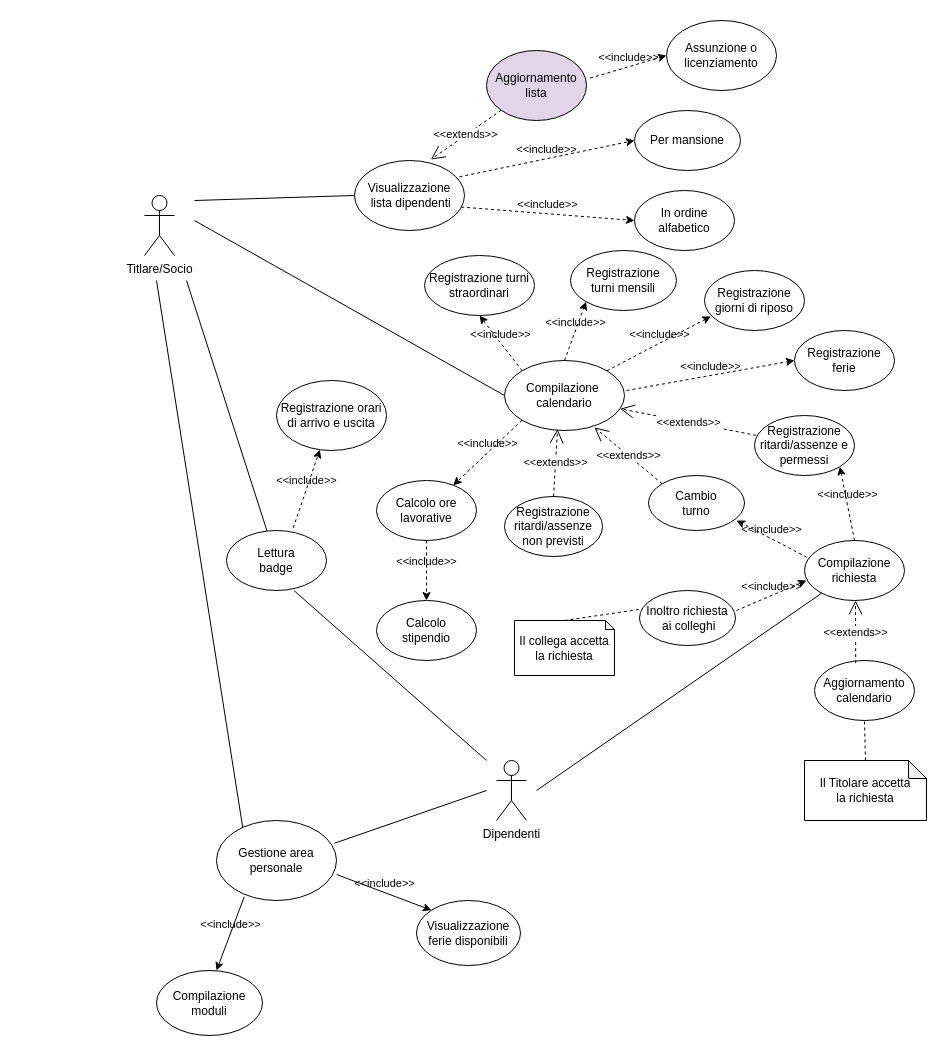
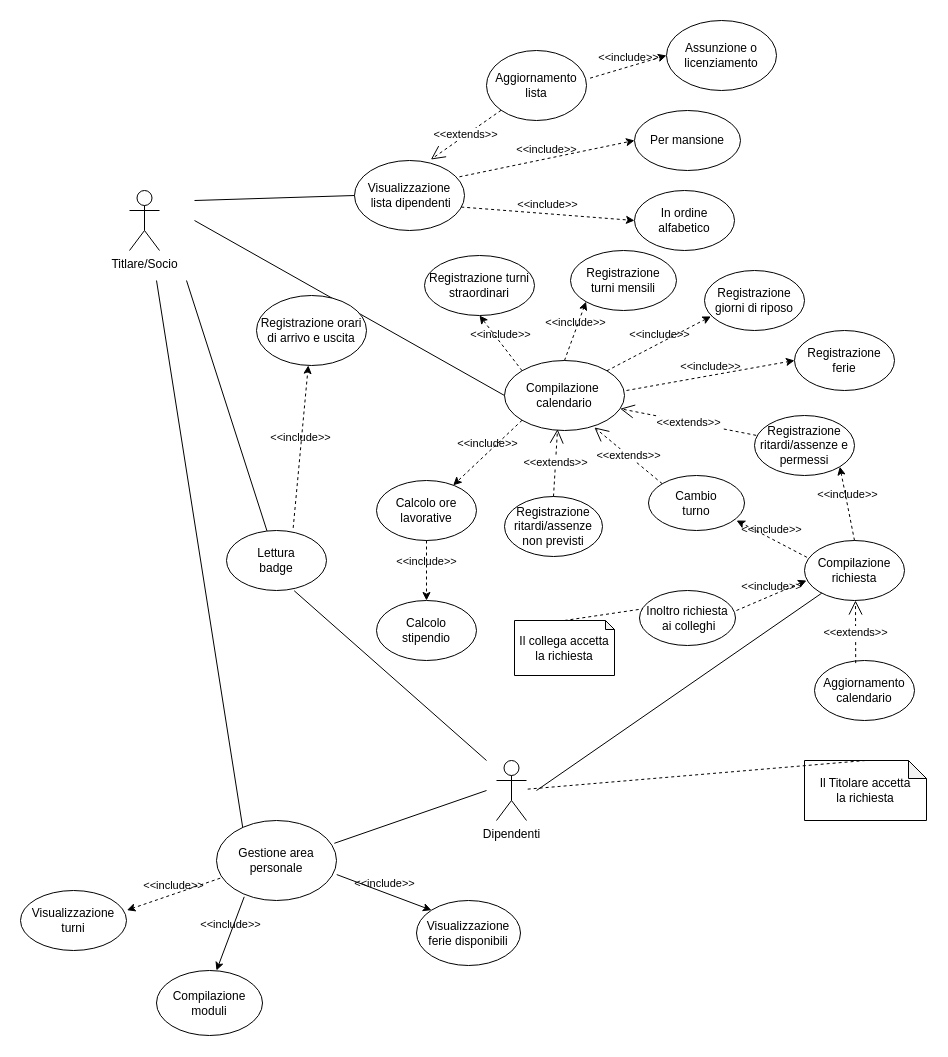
- <mxCell id="28" value="Aggiornamento&lt;br&gt;lista" style="ellipse;whiteSpace=wrap;html=1;fillColor=#e1d5e7;" parent="1" vertex="1"><mxGeometry x="486" y="50" width="100" height="70" as="geometry" /></mxCell>
+ <mxCell id="28" value="Aggiornamento&lt;br&gt;lista" style="ellipse;whiteSpace=wrap;html=1;" parent="1" vertex="1"><mxGeometry x="486" y="50" width="100" height="70" as="geometry" /></mxCell>
- <mxCell id="3" value="Titlare/Socio" style="shape=umlActor;verticalLabelPosition=bottom;verticalAlign=top;html=1;outlineConnect=0;" parent="1" vertex="1"><mxGeometry x="144" y="195" width="30" height="60" as="geometry" /></mxCell>
+ <mxCell id="3" value="Titlare/Socio" style="shape=umlActor;verticalLabelPosition=bottom;verticalAlign=top;html=1;outlineConnect=0;" parent="1" vertex="1"><mxGeometry x="129" y="190" width="30" height="60" as="geometry" /></mxCell>
- <mxCell id="19" value="Registrazione orari di arrivo e uscita" style="ellipse;whiteSpace=wrap;html=1;" parent="1" vertex="1"><mxGeometry x="276" y="380" width="110" height="70" as="geometry" /></mxCell>
+ <mxCell id="19" value="Registrazione orari di arrivo e uscita" style="ellipse;whiteSpace=wrap;html=1;" parent="1" vertex="1"><mxGeometry x="256" y="295" width="110" height="70" as="geometry" /></mxCell>
- <mxCell id="27" value="" style="endArrow=none;dashed=1;html=1;rounded=0;entryX=0.5;entryY=1;entryDx=0;entryDy=0;exitX=0.5;exitY=0;exitDx=0;exitDy=0;exitPerimeter=0;" parent="1" source="26" target="24" edge="1"><mxGeometry width="50" height="50" relative="1" as="geometry"><mxPoint x="864" y="770" as="sourcePoint" /><mxPoint x="564" y="600" as="targetPoint" /></mxGeometry></mxCell>
+ <mxCell id="27" value="" style="endArrow=none;dashed=1;html=1;rounded=0;exitX=0.5;exitY=0;exitDx=0;exitDy=0;exitPerimeter=0;" parent="1" source="26" target="2" edge="1"><mxGeometry width="50" height="50" relative="1" as="geometry"><mxPoint x="864" y="770" as="sourcePoint" /><mxPoint x="564" y="600" as="targetPoint" /></mxGeometry></mxCell>
+ <mxCell id="57" value="&amp;lt;&amp;lt;include&amp;gt;&amp;gt;" style="html=1;verticalAlign=bottom;labelBackgroundColor=none;endArrow=classic;endFill=1;dashed=1;rounded=0;exitX=0.031;exitY=0.721;exitDx=0;exitDy=0;exitPerimeter=0;entryX=1.004;entryY=0.328;entryDx=0;entryDy=0;entryPerimeter=0;" edge="1" parent="1" source="32" target="33"><mxGeometry width="160" relative="1" as="geometry"><mxPoint x="316" y="780" as="sourcePoint" /><mxPoint x="386" y="750" as="targetPoint" /><Array as="points" /></mxGeometry></mxCell>
+ <mxCell id="33" value="Visualizzazione &lt;br&gt;turni" style="ellipse;whiteSpace=wrap;html=1;" parent="1" vertex="1"><mxGeometry x="20" y="890" width="106" height="60" as="geometry" /></mxCell>
